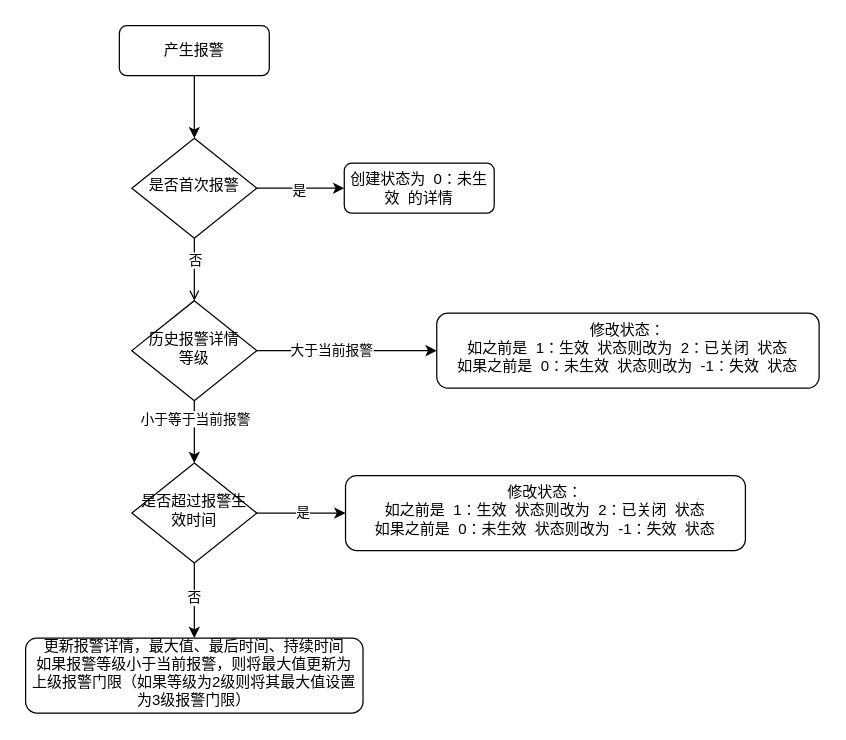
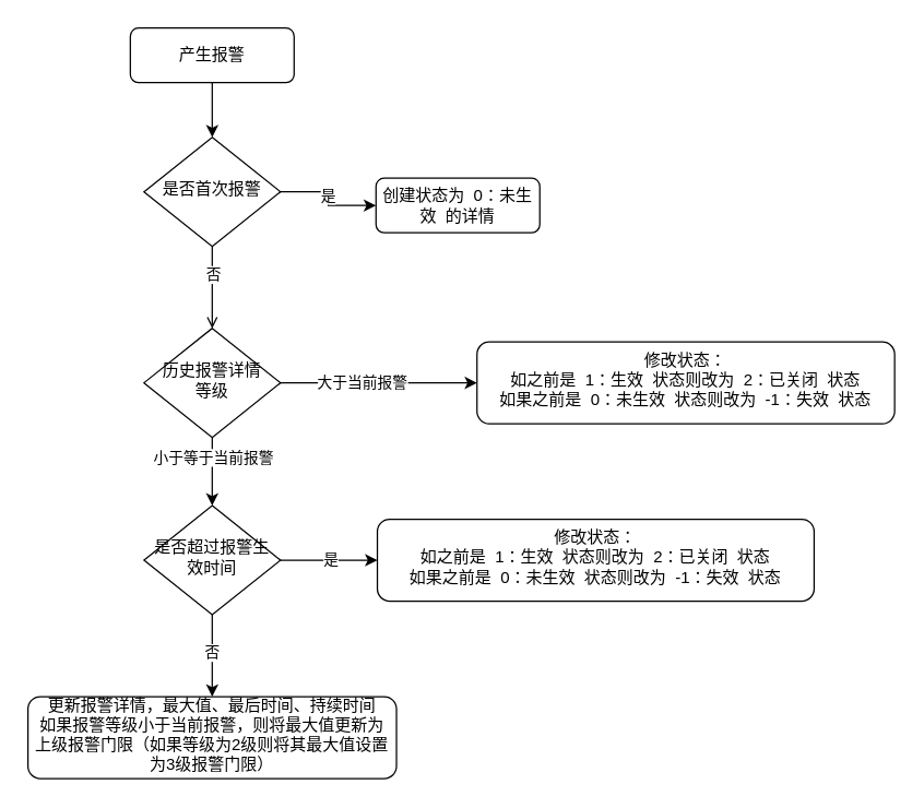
- <mxCell id="8" value="是否首次报警" style="rhombus;whiteSpace=wrap;html=1;shadow=0;fontFamily=Helvetica;fontSize=12;align=center;strokeWidth=1;spacing=6;spacingTop=-4;" parent="1" vertex="1"><mxGeometry x="105" y="110" width="100" height="80" as="geometry" /></mxCell>
+ <mxCell id="8" value="是否首次报警" style="rhombus;whiteSpace=wrap;html=1;shadow=0;fontFamily=Helvetica;fontSize=12;align=center;strokeWidth=1;spacing=6;spacingTop=-4;" parent="1" vertex="1"><mxGeometry x="105" y="100" width="100" height="80" as="geometry" /></mxCell>
